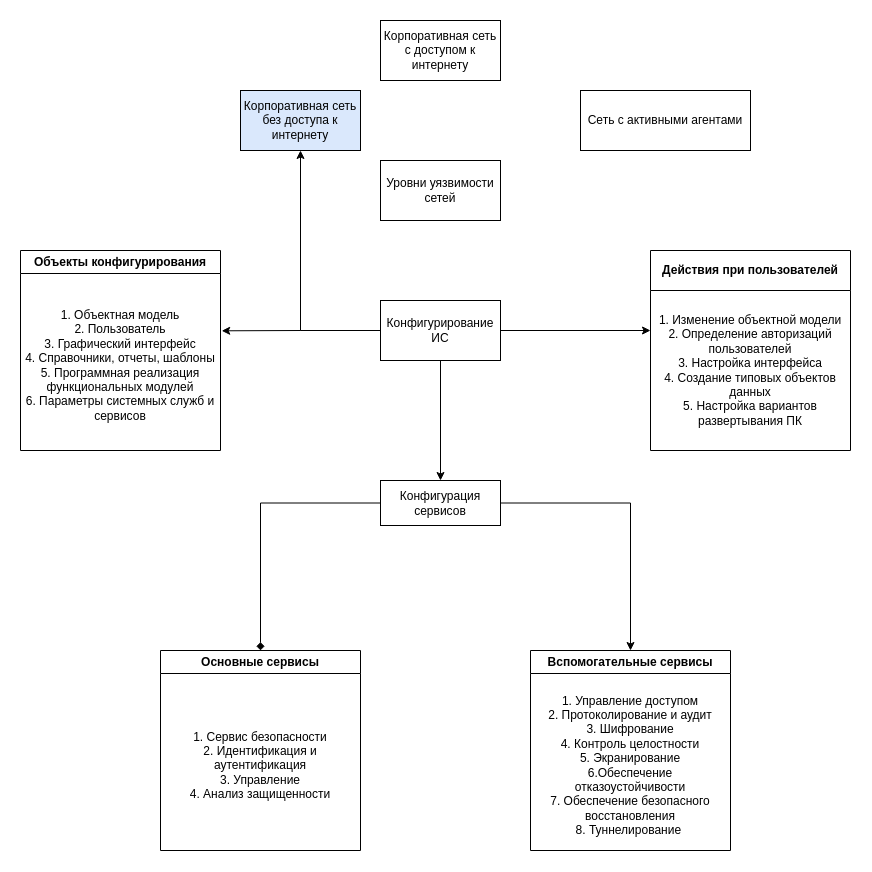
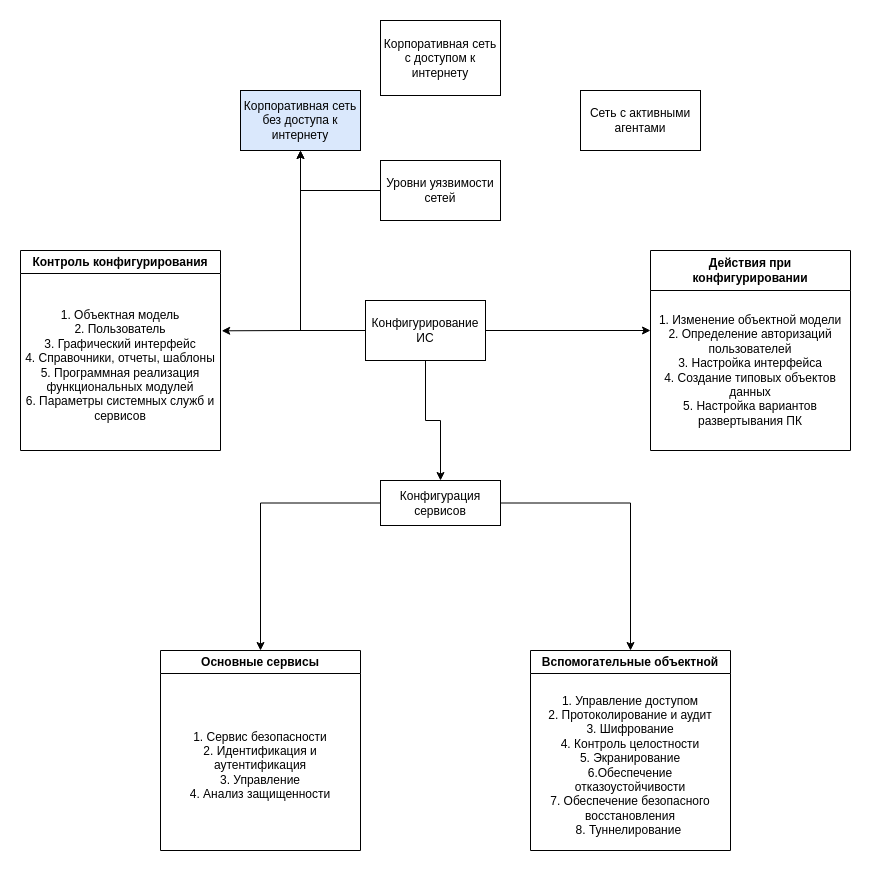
- <mxCell id="21" value="Корпоративная сеть с доступом к интернету" style="rounded=0;whiteSpace=wrap;html=1;" vertex="1" parent="1"><mxGeometry x="380" y="20" width="120" height="60" as="geometry" /></mxCell>
+ <mxCell id="21" value="Корпоративная сеть с доступом к интернету" style="rounded=0;whiteSpace=wrap;html=1;" vertex="1" parent="1"><mxGeometry x="380" y="20" width="120" height="75" as="geometry" /></mxCell>
- <mxCell id="22" value="Сеть с активными агентами" style="rounded=0;whiteSpace=wrap;html=1;" vertex="1" parent="1"><mxGeometry x="580" y="90" width="170" height="60" as="geometry" /></mxCell>
+ <mxCell id="22" value="Сеть с активными агентами" style="rounded=0;whiteSpace=wrap;html=1;" vertex="1" parent="1"><mxGeometry x="580" y="90" width="120" height="60" as="geometry" /></mxCell>
+ <mxCell id="18" value="" style="edgeStyle=orthogonalEdgeStyle;rounded=0;orthogonalLoop=1;jettySize=auto;html=1;" edge="1" parent="1" source="19" target="20"><mxGeometry relative="1" as="geometry" /></mxCell>
- <mxCell id="9" value="Объекты конфигурирования" style="swimlane;whiteSpace=wrap;html=1;" vertex="1" parent="1"><mxGeometry x="20" y="250" width="200" height="200" as="geometry" /></mxCell>
+ <mxCell id="9" value="Контроль конфигурирования" style="swimlane;whiteSpace=wrap;html=1;" vertex="1" parent="1"><mxGeometry x="20" y="250" width="200" height="200" as="geometry" /></mxCell>
- <mxCell id="7" value="Действия при пользователей" style="swimlane;whiteSpace=wrap;html=1;startSize=40;" vertex="1" parent="1"><mxGeometry x="650" y="250" width="200" height="200" as="geometry" /></mxCell>
+ <mxCell id="7" value="Действия при конфигурировании" style="swimlane;whiteSpace=wrap;html=1;startSize=40;" vertex="1" parent="1"><mxGeometry x="650" y="250" width="200" height="200" as="geometry" /></mxCell>
- <mxCell id="6" value="Конфигурирование ИС" style="rounded=0;whiteSpace=wrap;html=1;" vertex="1" parent="1"><mxGeometry x="380" y="300" width="120" height="60" as="geometry" /></mxCell>
+ <mxCell id="6" value="Конфигурирование ИС" style="rounded=0;whiteSpace=wrap;html=1;" vertex="1" parent="1"><mxGeometry x="365" y="300" width="120" height="60" as="geometry" /></mxCell>
- <mxCell id="11" value="" style="edgeStyle=orthogonalEdgeStyle;rounded=0;orthogonalLoop=1;jettySize=auto;html=1;entryX=0.5;entryY=0;entryDx=0;entryDy=0;endArrow=diamond;" edge="1" parent="1" source="13" target="14"><mxGeometry relative="1" as="geometry"><mxPoint x="440" y="620" as="targetPoint" /></mxGeometry></mxCell>
+ <mxCell id="11" value="" style="edgeStyle=orthogonalEdgeStyle;rounded=0;orthogonalLoop=1;jettySize=auto;html=1;entryX=0.5;entryY=0;entryDx=0;entryDy=0;" edge="1" parent="1" source="13" target="14"><mxGeometry relative="1" as="geometry"><mxPoint x="440" y="620" as="targetPoint" /></mxGeometry></mxCell>
- <mxCell id="16" value="Вспомогательные сервисы" style="swimlane;whiteSpace=wrap;html=1;" vertex="1" parent="1"><mxGeometry x="530" y="650" width="200" height="200" as="geometry" /></mxCell>
+ <mxCell id="16" value="Вспомогательные объектной" style="swimlane;whiteSpace=wrap;html=1;" vertex="1" parent="1"><mxGeometry x="530" y="650" width="200" height="200" as="geometry" /></mxCell>
